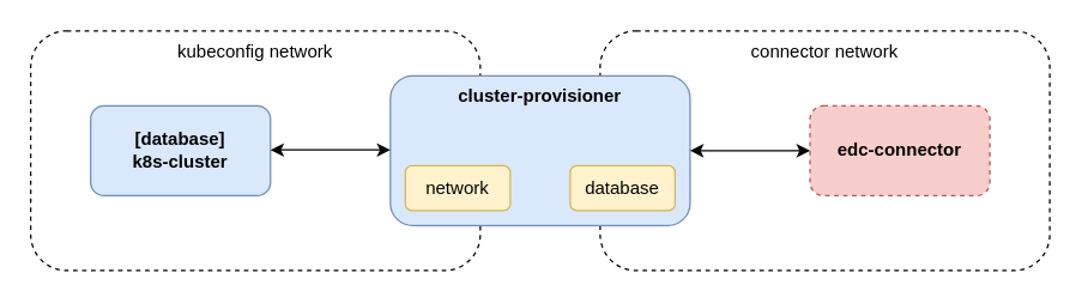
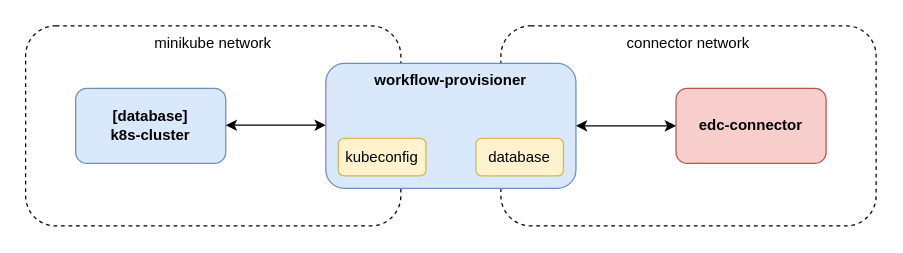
- <mxCell id="3" value="kubeconfig network" style="rounded=1;whiteSpace=wrap;html=1;fillColor=none;dashed=1;verticalAlign=top;" vertex="1" parent="1"><mxGeometry x="20" y="20" width="300" height="160" as="geometry" /></mxCell>
+ <mxCell id="3" value="minikube network" style="rounded=1;whiteSpace=wrap;html=1;fillColor=none;dashed=1;verticalAlign=top;" vertex="1" parent="1"><mxGeometry x="20" y="20" width="300" height="160" as="geometry" /></mxCell>
- <mxCell id="5" value="cluster-provisioner" style="rounded=1;whiteSpace=wrap;html=1;verticalAlign=top;fontStyle=1;fillColor=#dae8fc;strokeColor=#6c8ebf;" vertex="1" parent="1"><mxGeometry x="260" y="50" width="200" height="100" as="geometry" /></mxCell>
+ <mxCell id="5" value="workflow-provisioner" style="rounded=1;whiteSpace=wrap;html=1;verticalAlign=top;fontStyle=1;fillColor=#dae8fc;strokeColor=#6c8ebf;" vertex="1" parent="1"><mxGeometry x="260" y="50" width="200" height="100" as="geometry" /></mxCell>
- <mxCell id="6" value="edc-connector" style="rounded=1;whiteSpace=wrap;html=1;fillColor=#f8cecc;strokeColor=#b85450;verticalAlign=middle;fontStyle=1;dashed=1;" vertex="1" parent="1"><mxGeometry x="540" y="70" width="120" height="60" as="geometry" /></mxCell>
+ <mxCell id="6" value="edc-connector" style="rounded=1;whiteSpace=wrap;html=1;fillColor=#f8cecc;strokeColor=#b85450;verticalAlign=middle;fontStyle=1;" vertex="1" parent="1"><mxGeometry x="540" y="70" width="120" height="60" as="geometry" /></mxCell>
- <mxCell id="7" value="network" style="rounded=1;whiteSpace=wrap;html=1;fillColor=#fff2cc;strokeColor=#d6b656;" vertex="1" parent="1"><mxGeometry x="270" y="110" width="70" height="30" as="geometry" /></mxCell>
+ <mxCell id="7" value="kubeconfig" style="rounded=1;whiteSpace=wrap;html=1;fillColor=#fff2cc;strokeColor=#d6b656;" vertex="1" parent="1"><mxGeometry x="270" y="110" width="70" height="30" as="geometry" /></mxCell>
